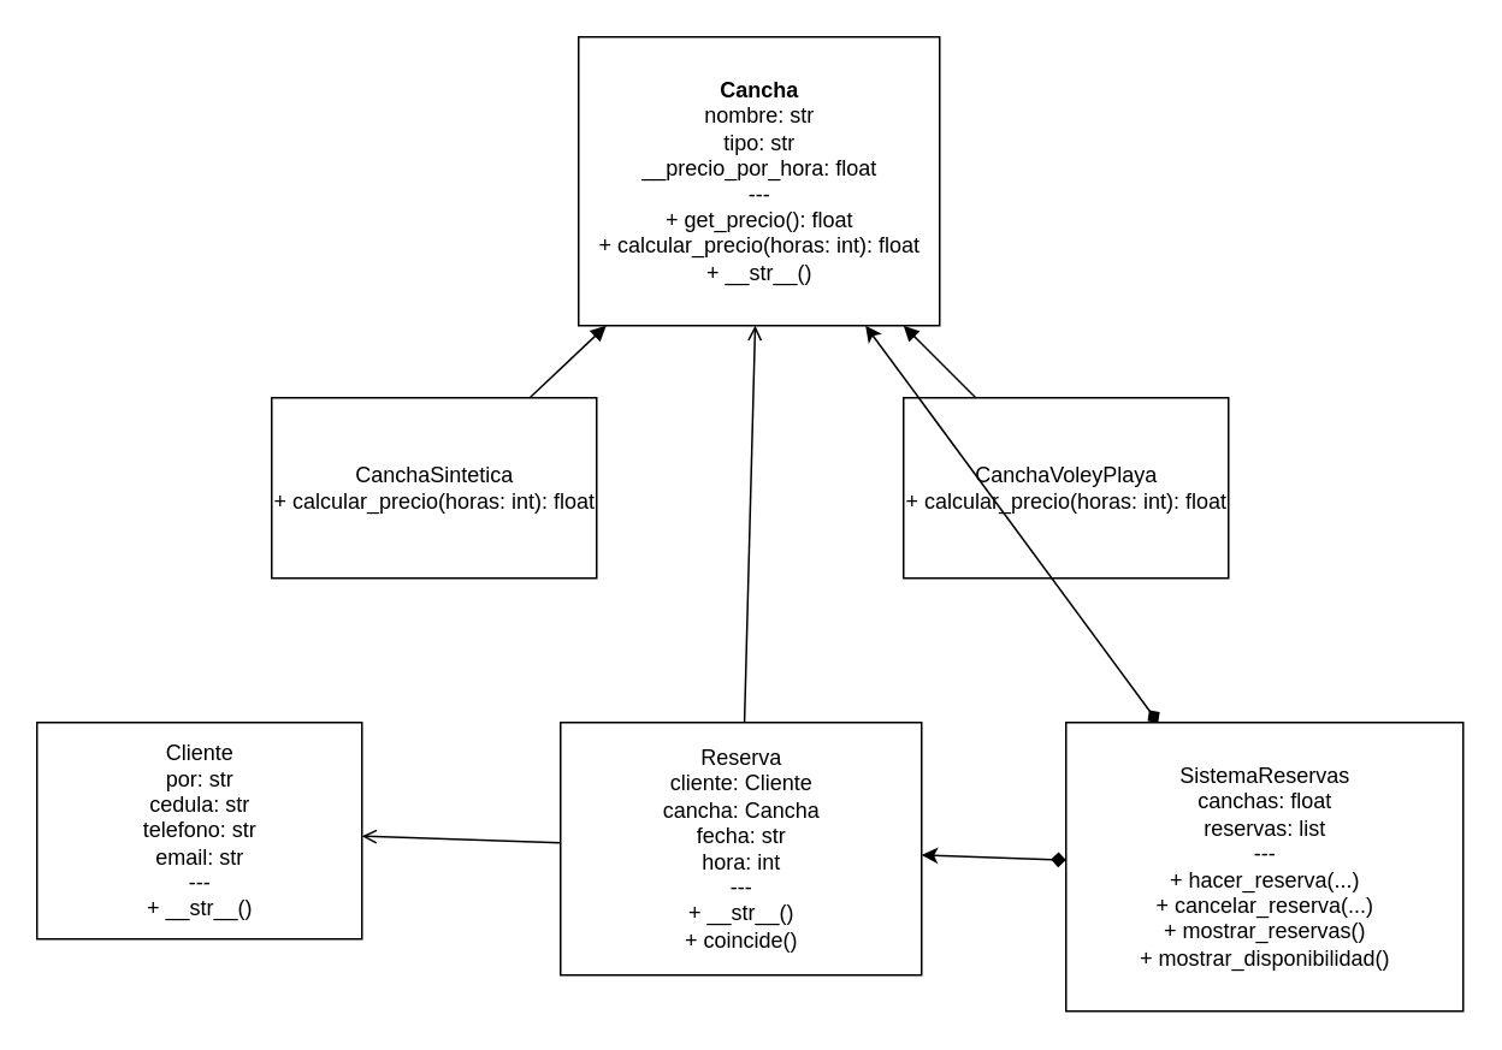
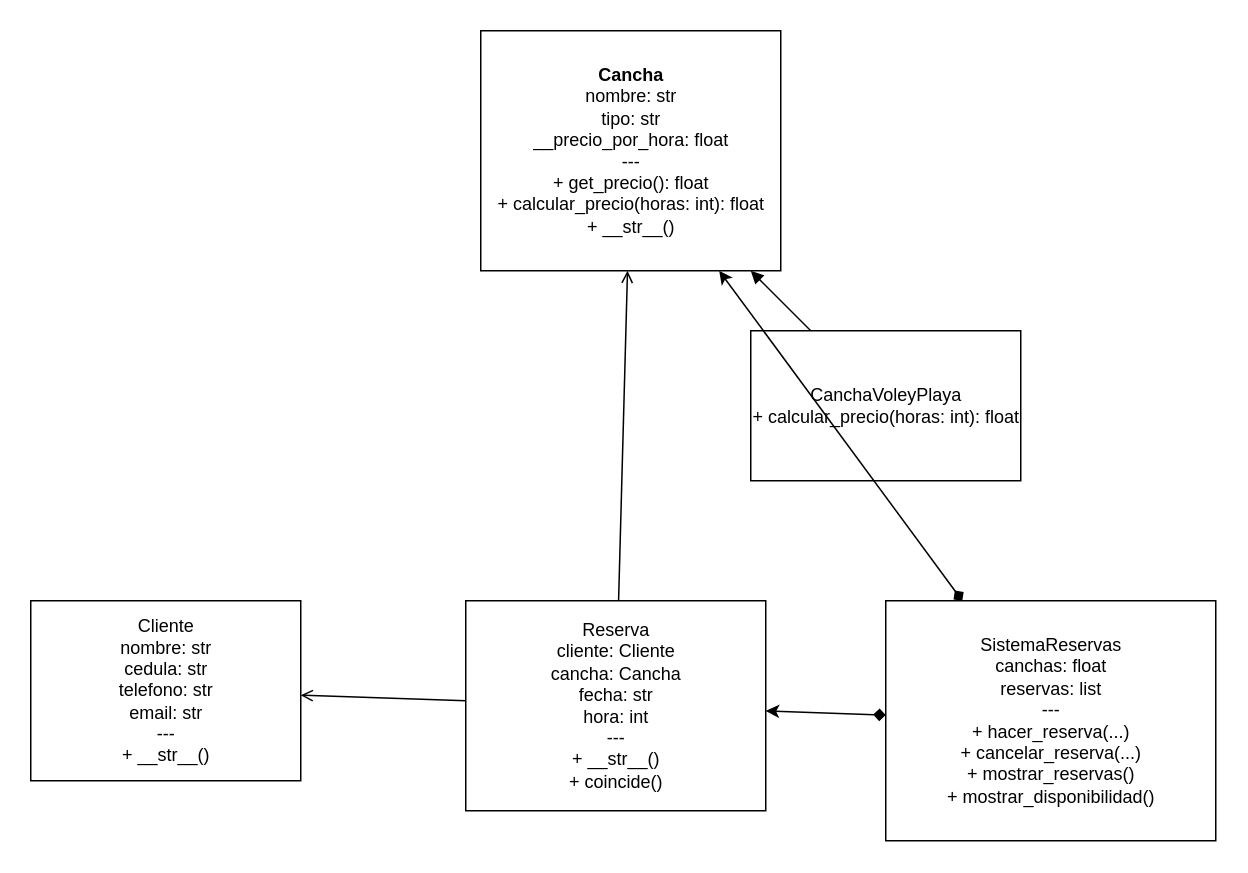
- <mxCell id="5" style="endArrow=block;endFill=1;" edge="1" parent="1" source="3" target="2"><mxGeometry relative="1" as="geometry" /></mxCell>
- <mxCell id="3" value="CanchaSintetica&#10;+ calcular_precio(horas: int): float" style="shape=umlClass;html=1;" vertex="1" parent="1"><mxGeometry x="150" y="220" width="180" height="100" as="geometry" /></mxCell>
- <mxCell id="7" value="Cliente&#10;por: str&#10;cedula: str&#10;telefono: str&#10;email: str&#10;---&#10;+ __str__()" style="shape=umlClass;html=1;" vertex="1" parent="1"><mxGeometry x="20" y="400" width="180" height="120" as="geometry" /></mxCell>
+ <mxCell id="7" value="Cliente&#10;nombre: str&#10;cedula: str&#10;telefono: str&#10;email: str&#10;---&#10;+ __str__()" style="shape=umlClass;html=1;" vertex="1" parent="1"><mxGeometry x="20" y="400" width="180" height="120" as="geometry" /></mxCell>
